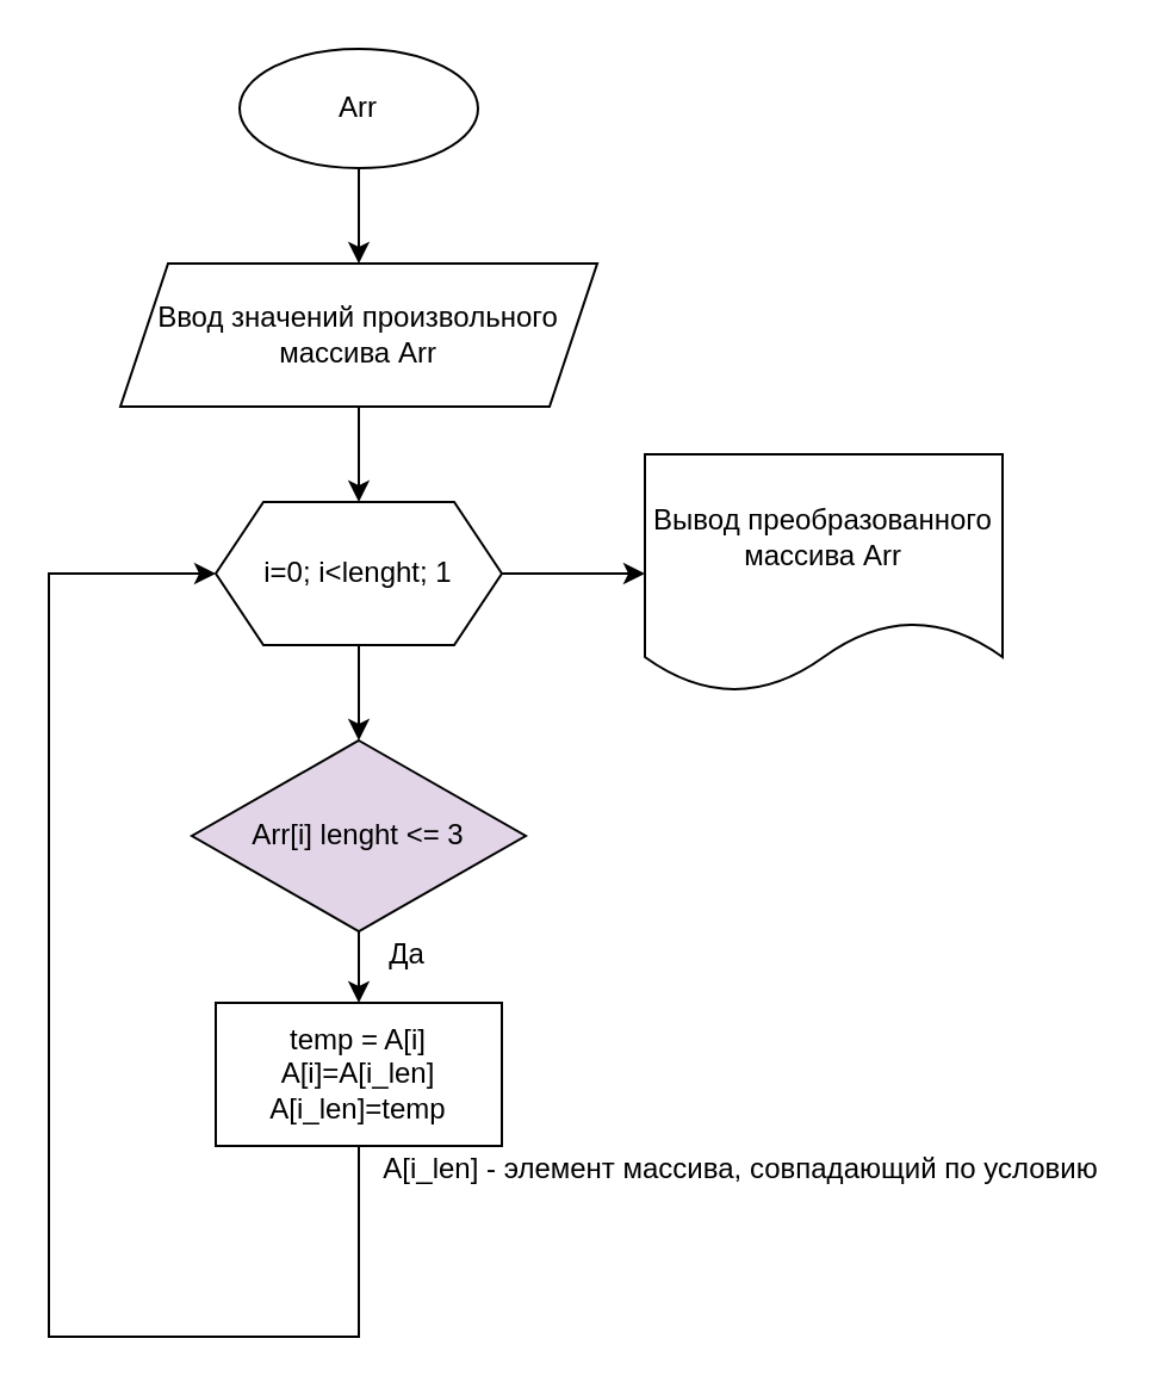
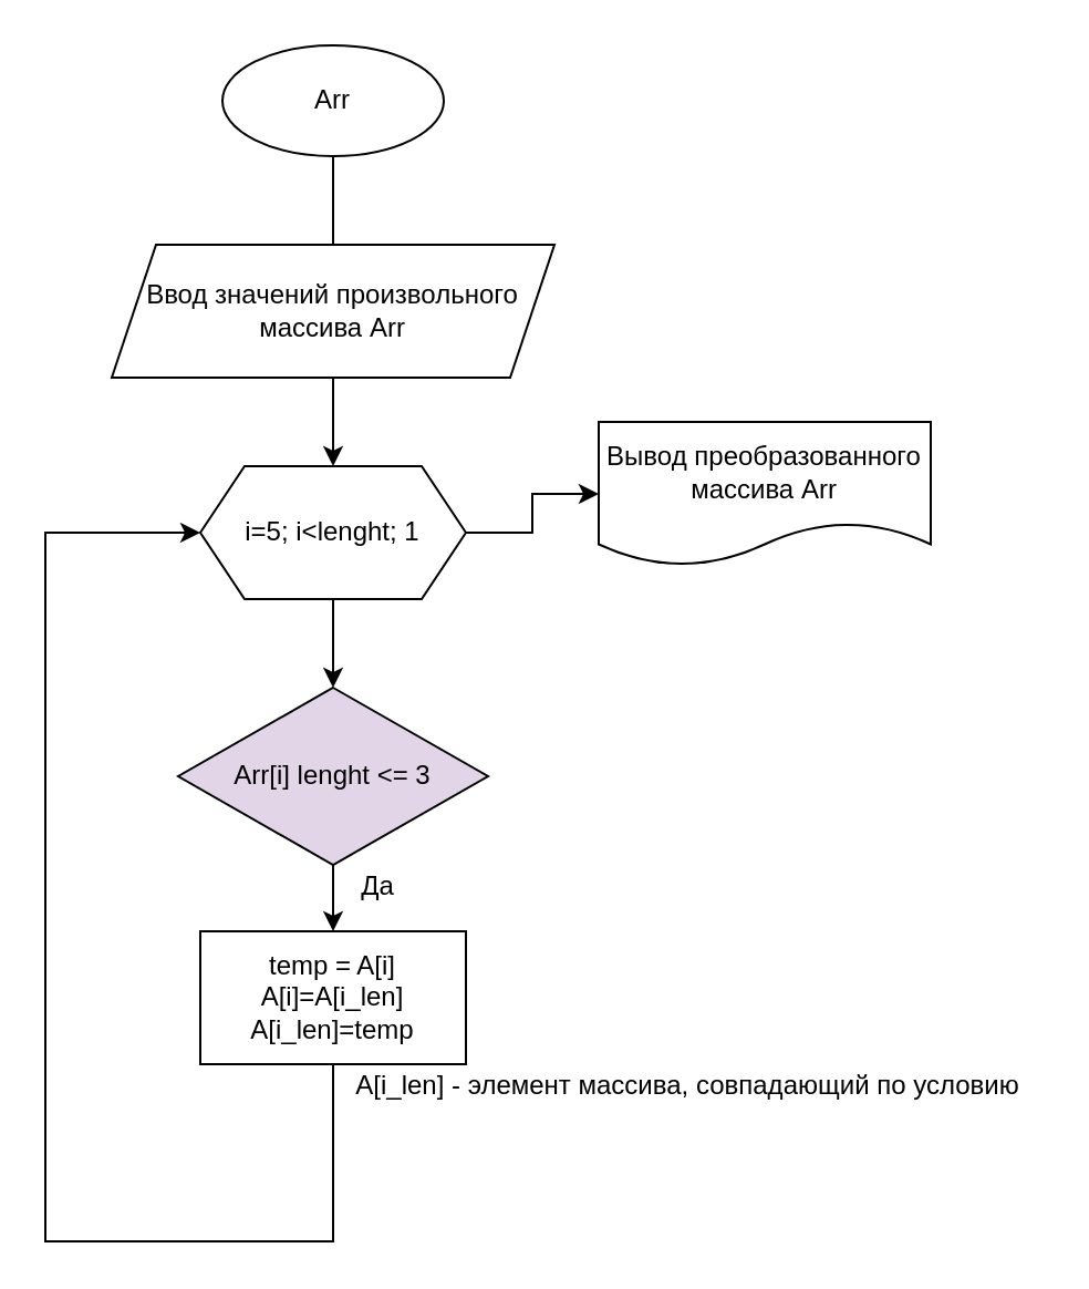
- <mxCell id="2" value="" style="edgeStyle=orthogonalEdgeStyle;rounded=0;orthogonalLoop=1;jettySize=auto;html=1;" edge="1" parent="1" source="3" target="5"><mxGeometry relative="1" as="geometry" /></mxCell>
+ <mxCell id="2" value="" style="edgeStyle=orthogonalEdgeStyle;rounded=0;orthogonalLoop=1;jettySize=auto;html=1;endArrow=none;" edge="1" parent="1" source="3" target="5"><mxGeometry relative="1" as="geometry" /></mxCell>
- <mxCell id="8" value="&lt;span style=&quot;&quot;&gt;i=0; i&amp;lt;lenght; 1&lt;/span&gt;" style="shape=hexagon;perimeter=hexagonPerimeter2;whiteSpace=wrap;html=1;fixedSize=1;" vertex="1" parent="1"><mxGeometry x="90" y="210" width="120" height="60" as="geometry" /></mxCell>
+ <mxCell id="8" value="&lt;span style=&quot;&quot;&gt;i=5; i&amp;lt;lenght; 1&lt;/span&gt;" style="shape=hexagon;perimeter=hexagonPerimeter2;whiteSpace=wrap;html=1;fixedSize=1;" vertex="1" parent="1"><mxGeometry x="90" y="210" width="120" height="60" as="geometry" /></mxCell>
- <mxCell id="14" value="Вывод преобразованного массива Arr" style="shape=document;whiteSpace=wrap;html=1;boundedLbl=1;" vertex="1" parent="1"><mxGeometry x="270" y="190" width="150" height="100" as="geometry" /></mxCell>
+ <mxCell id="14" value="Вывод преобразованного массива Arr" style="shape=document;whiteSpace=wrap;html=1;boundedLbl=1;" vertex="1" parent="1"><mxGeometry x="270" y="190" width="150" height="65" as="geometry" /></mxCell>
